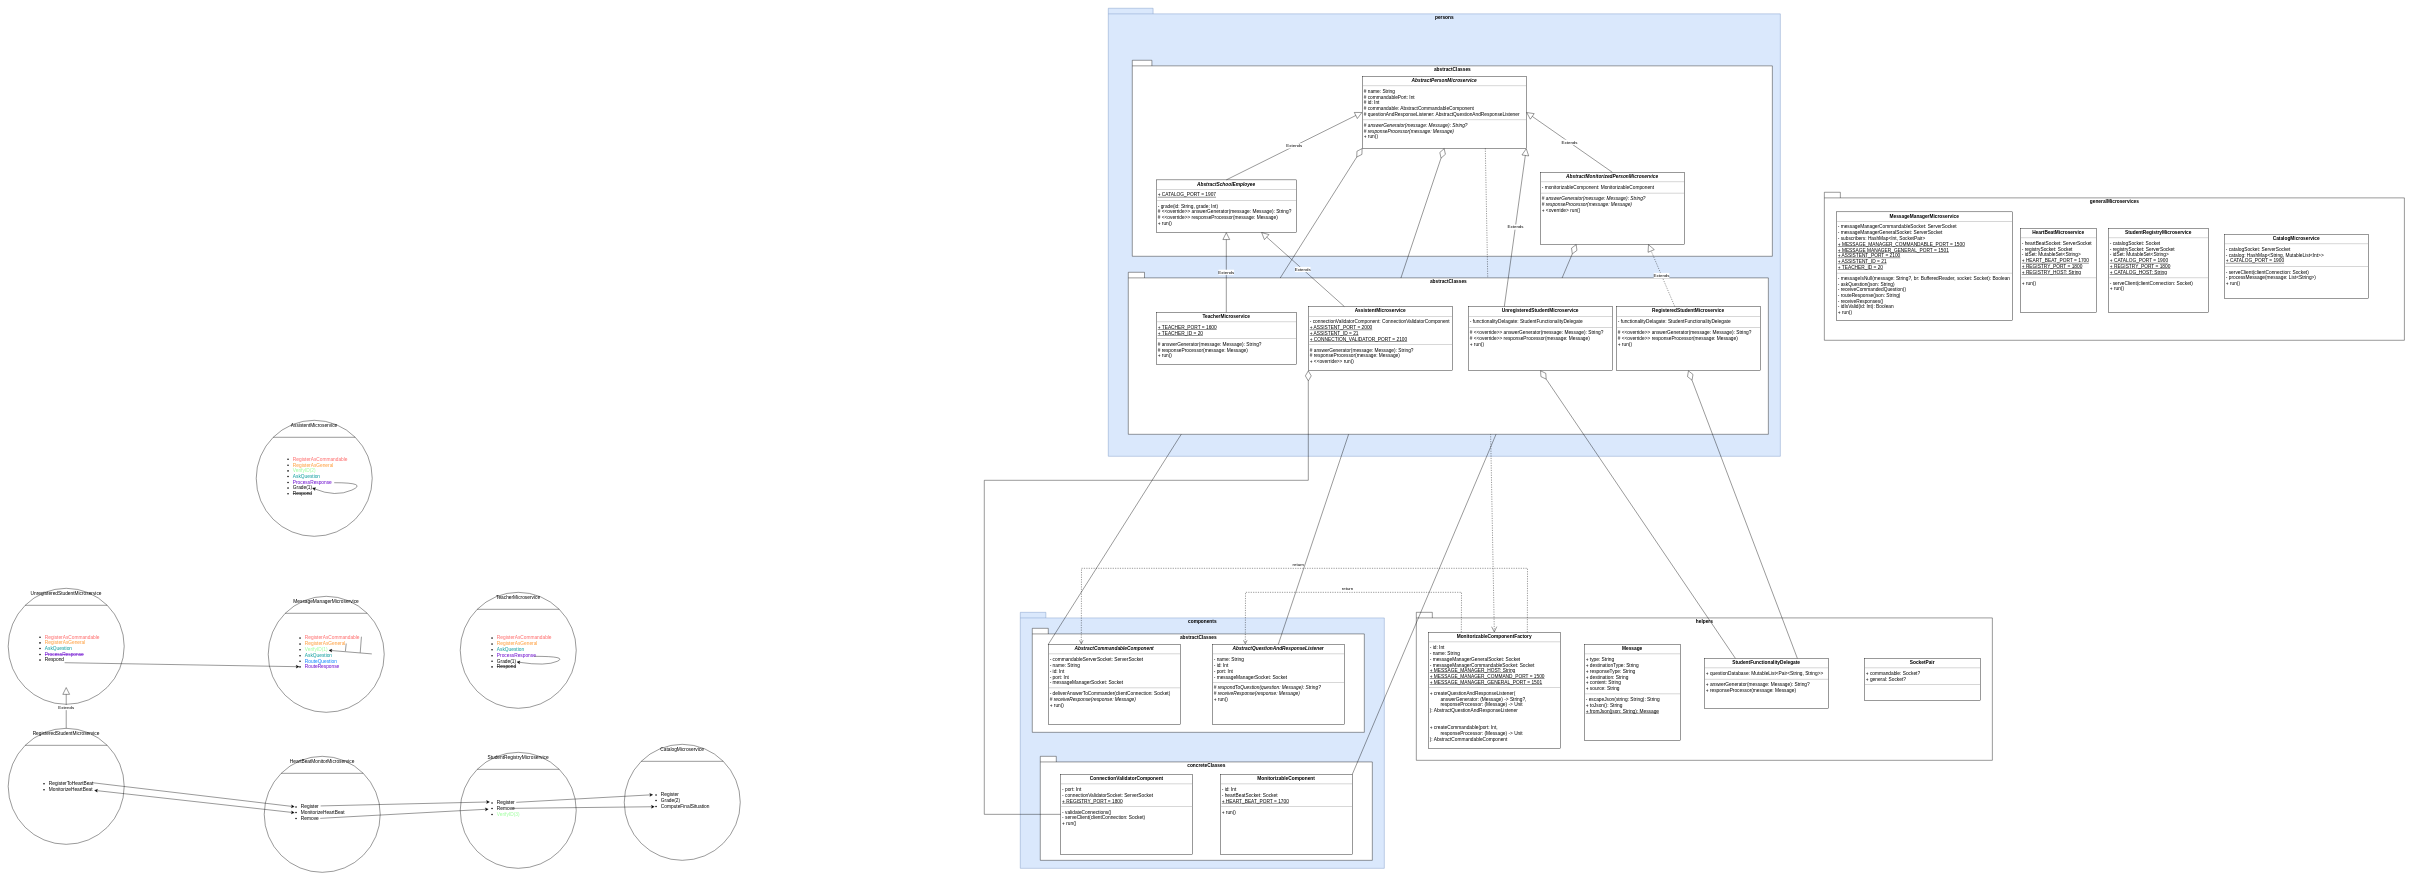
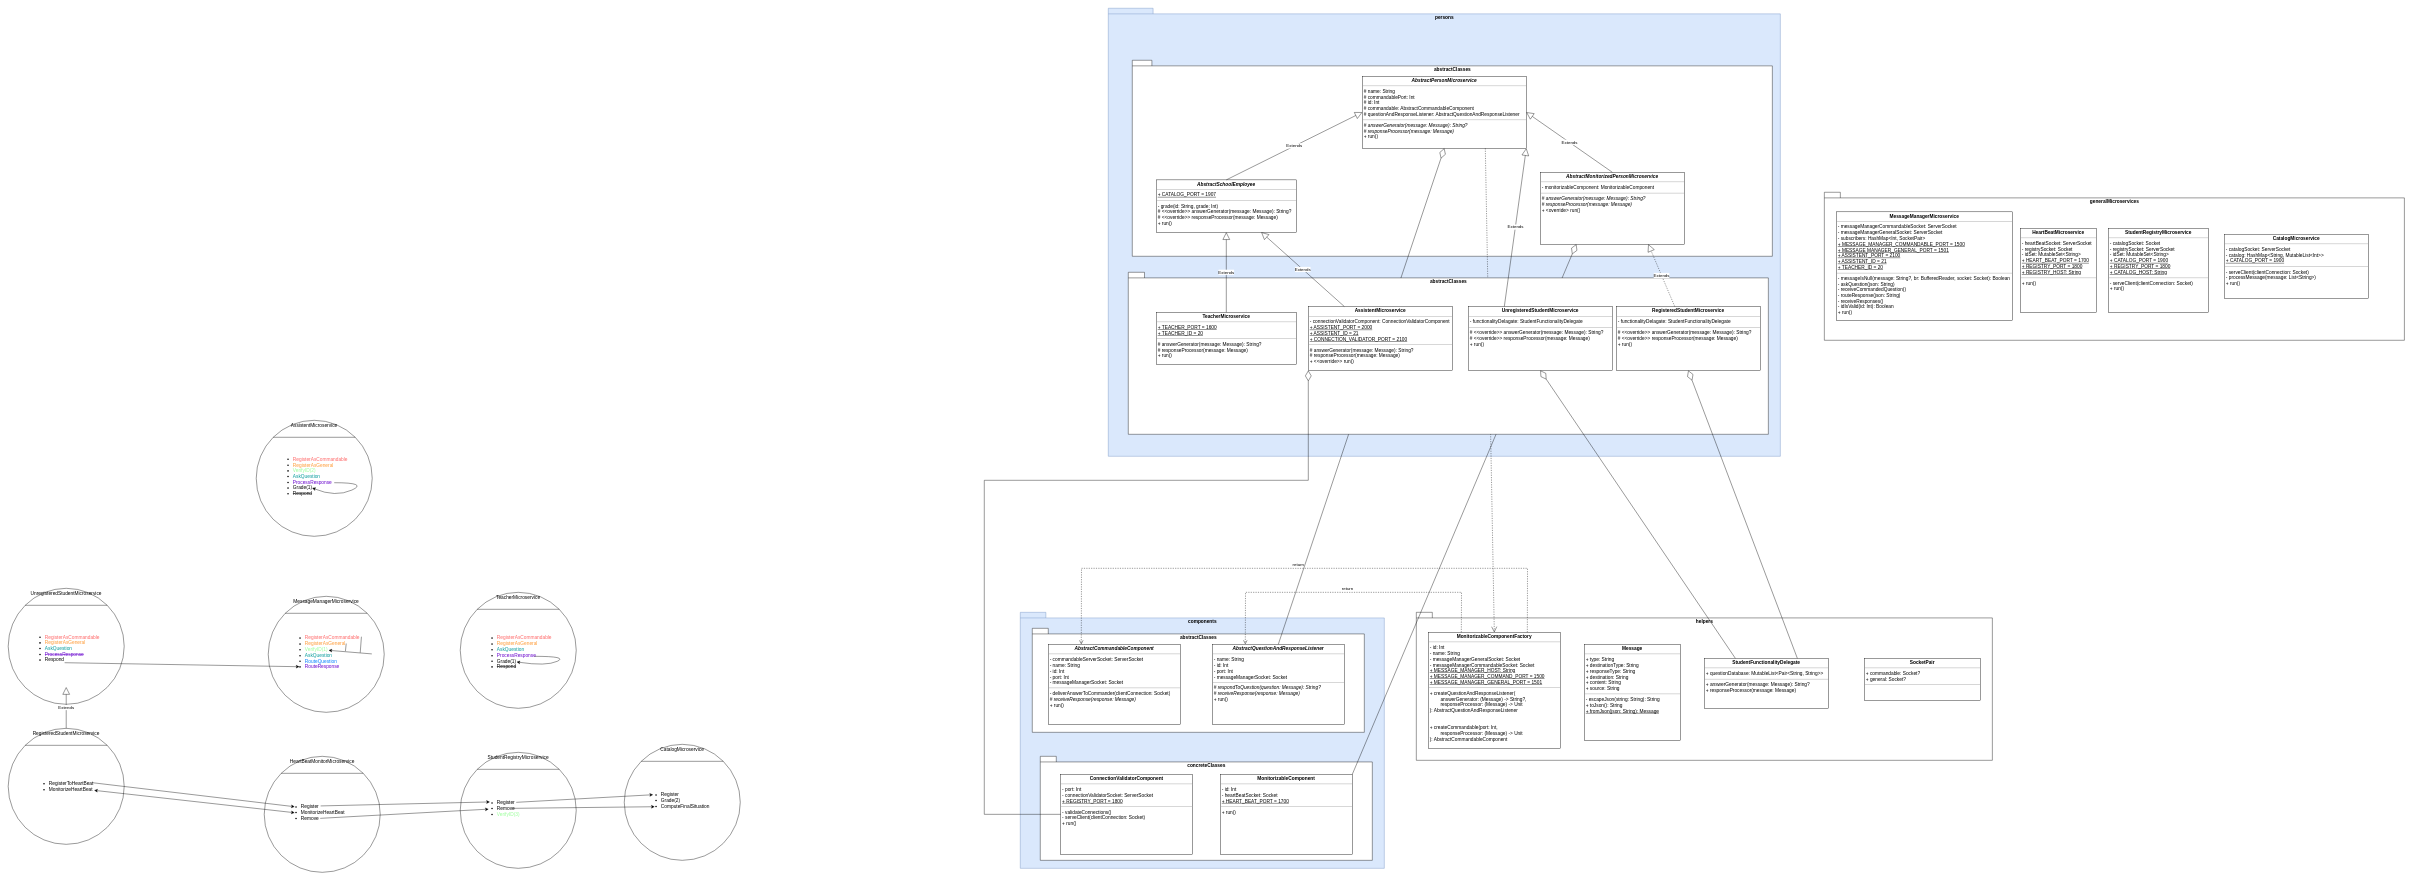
- <mxCell id="55" value="" style="endArrow=diamondThin;endFill=0;endSize=24;html=1;rounded=0;entryX=0;entryY=1;entryDx=0;entryDy=0;exitX=0;exitY=0;exitDx=0;exitDy=0;" parent="1" source="41" target="53" edge="1"><mxGeometry width="160" relative="1" as="geometry"><mxPoint x="3140" y="950" as="sourcePoint" /><mxPoint x="3300" y="950" as="targetPoint" /></mxGeometry></mxCell>
